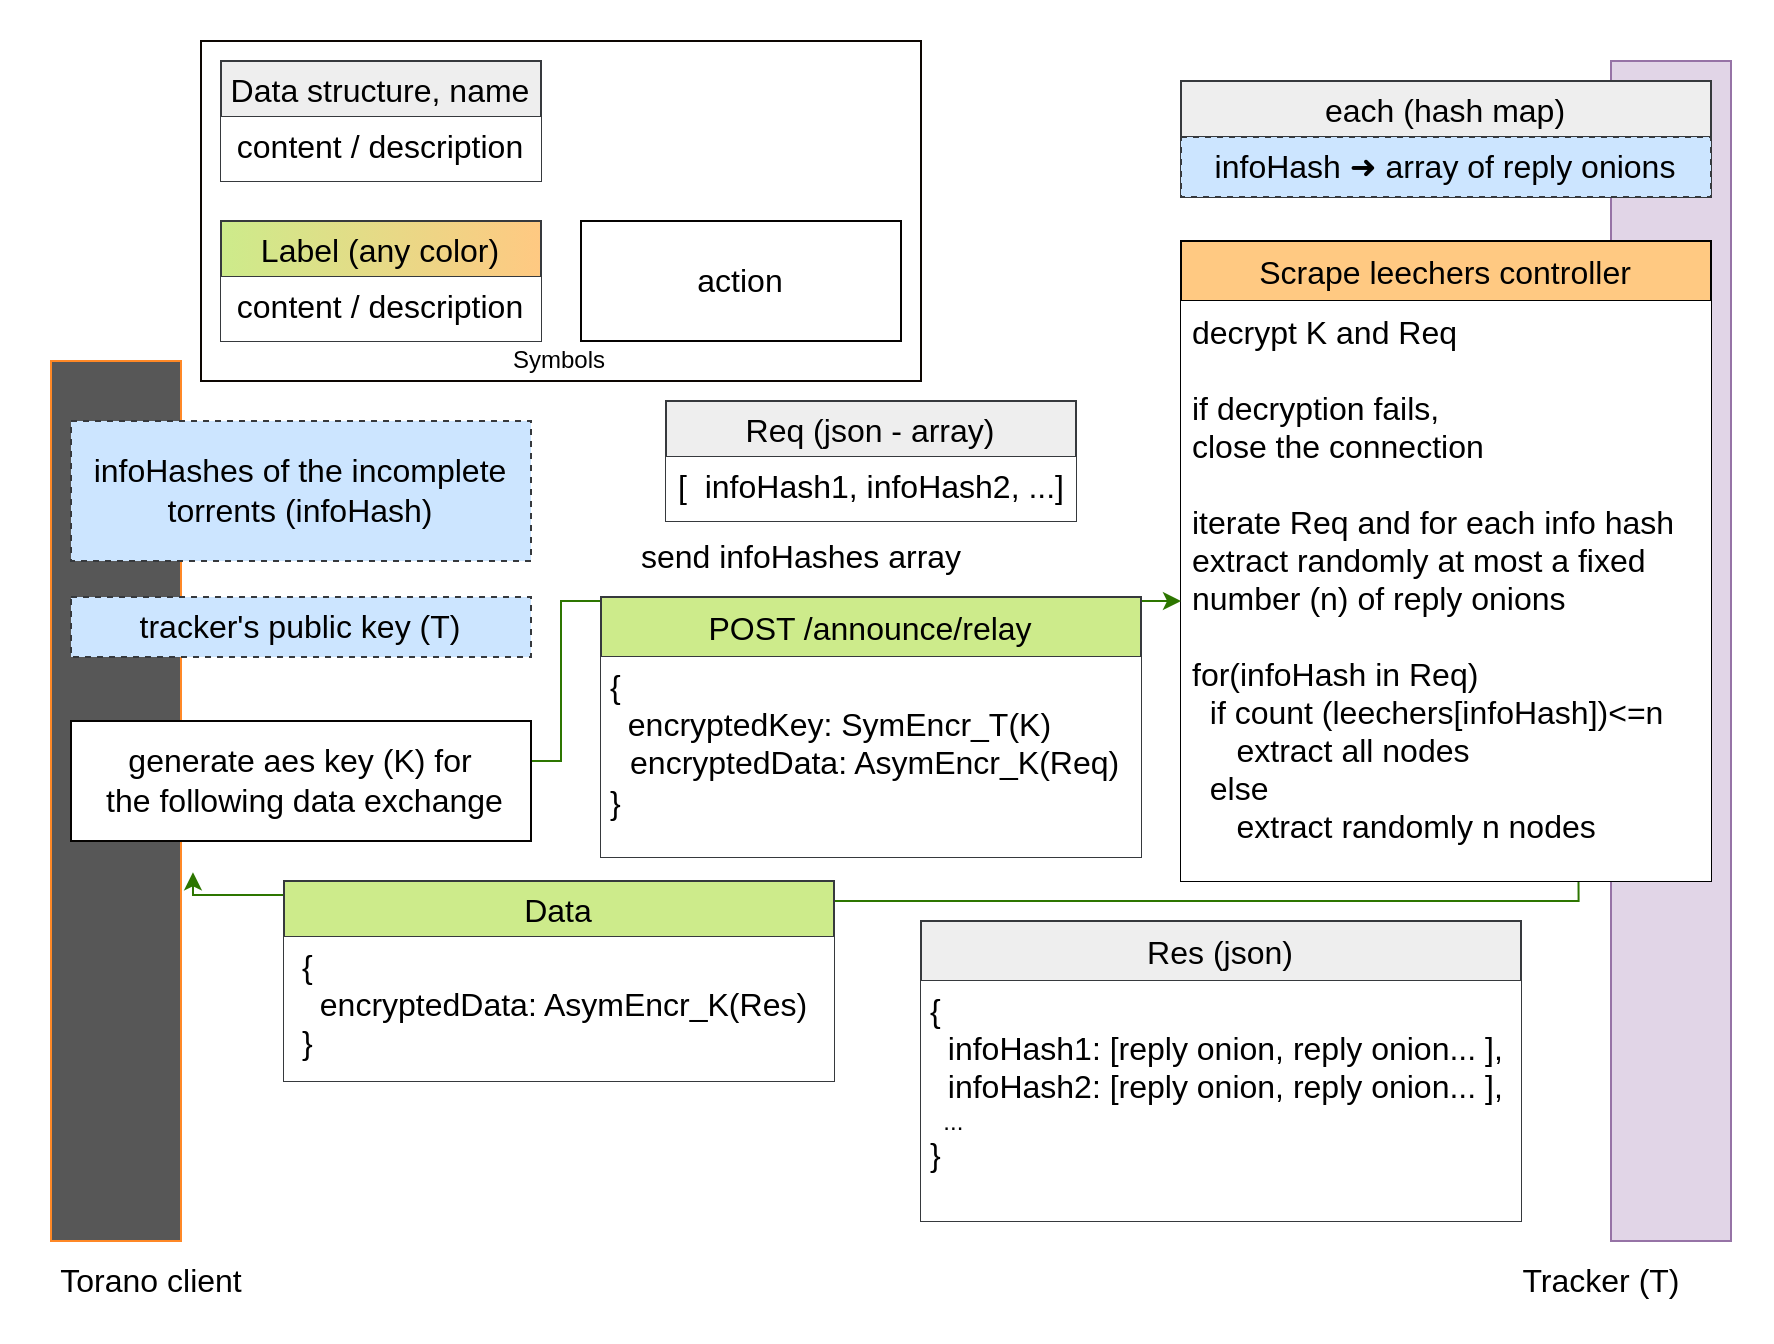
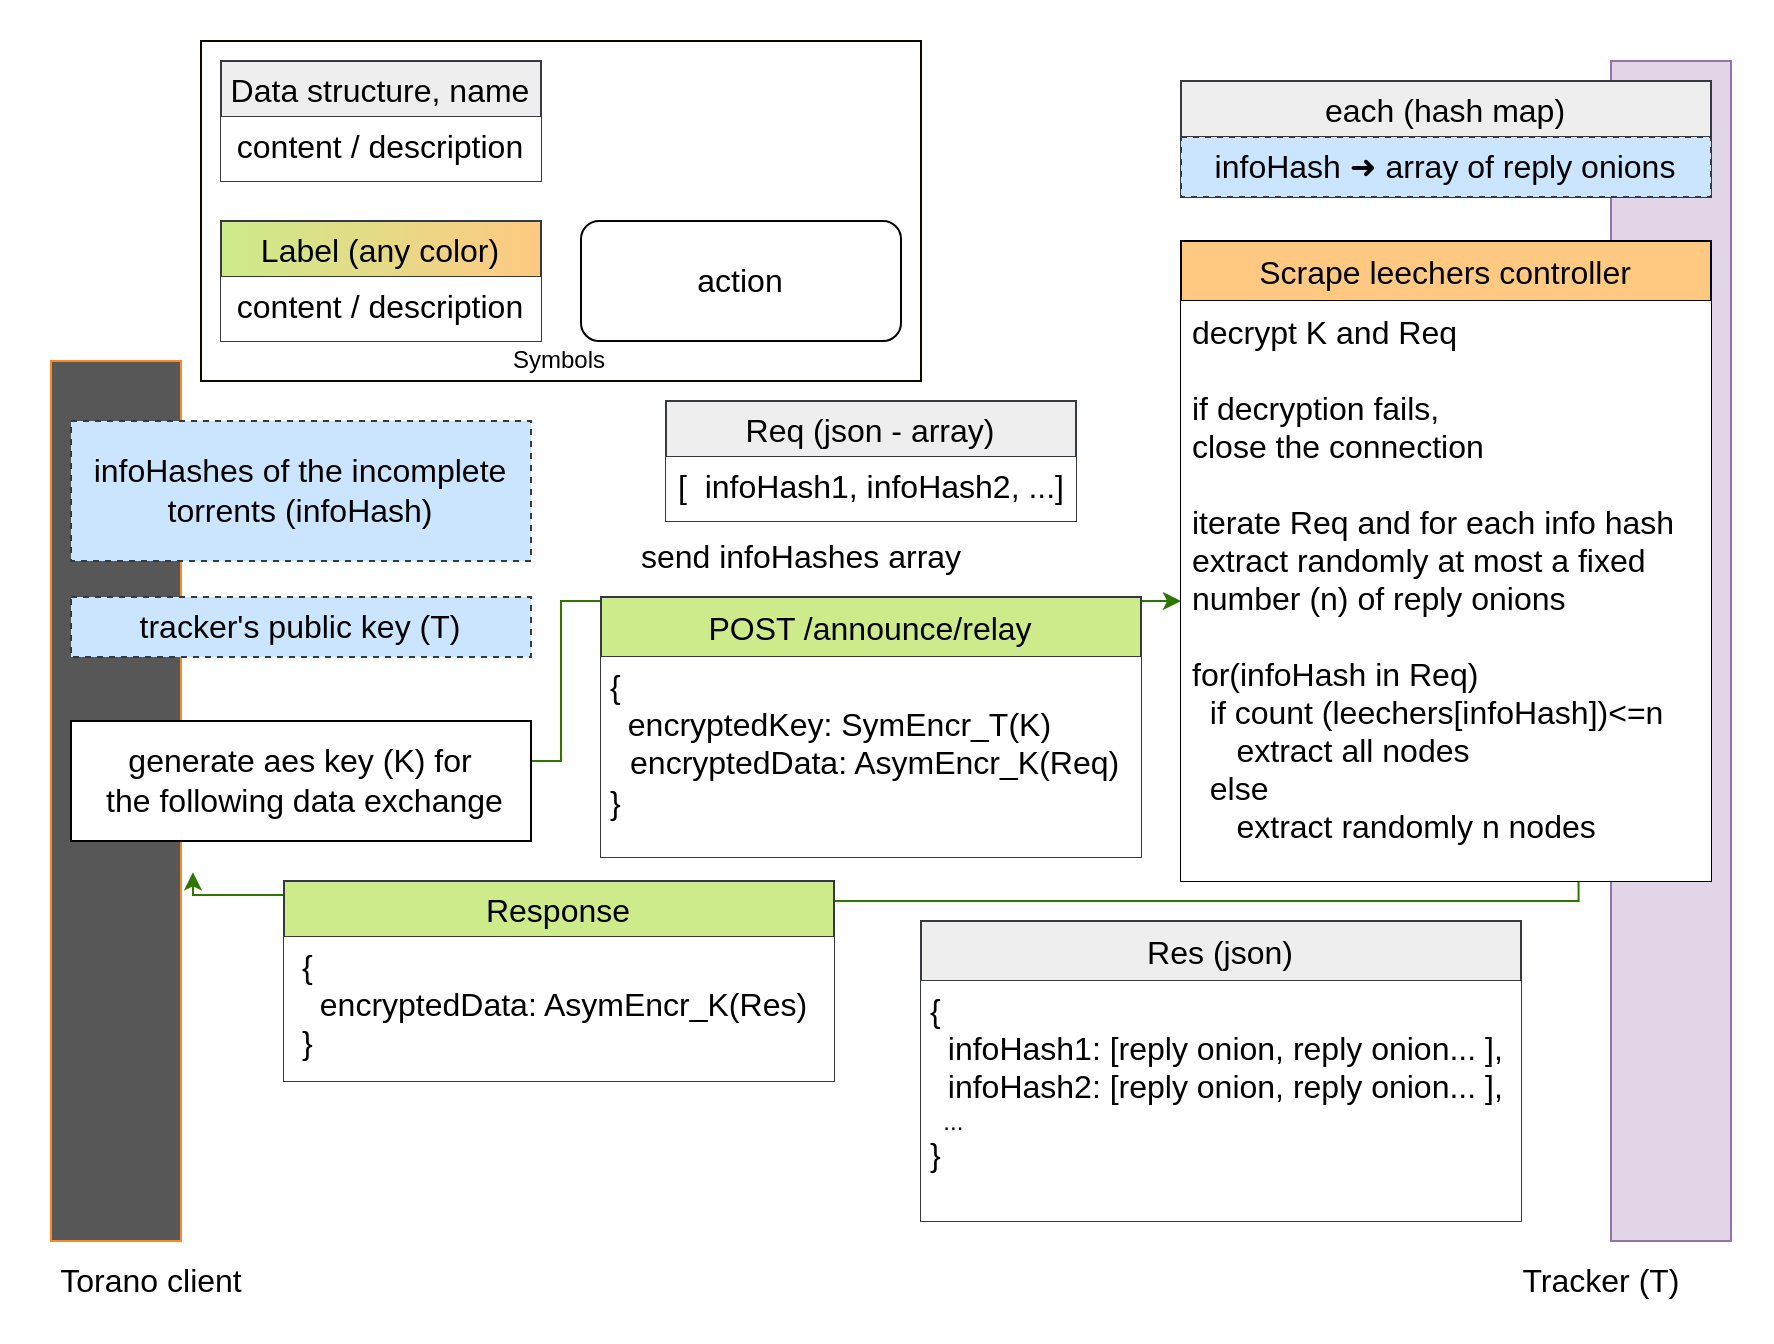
- <mxCell id="29" value="&lt;font style=&quot;font-size: 16px;&quot;&gt;action&lt;br&gt;&lt;/font&gt;" style="rounded=0;whiteSpace=wrap;html=1;fillColor=default;strokeColor=#050301;" parent="1" vertex="1"><mxGeometry x="290" y="110" width="160" height="60" as="geometry" /></mxCell>
+ <mxCell id="29" value="&lt;font style=&quot;font-size: 16px;&quot;&gt;action&lt;br&gt;&lt;/font&gt;" style="whiteSpace=wrap;html=1;fillColor=default;strokeColor=#050301;rounded=1;" parent="1" vertex="1"><mxGeometry x="290" y="110" width="160" height="60" as="geometry" /></mxCell>
- <mxCell id="16" value="Data" style="swimlane;fontStyle=0;childLayout=stackLayout;horizontal=1;startSize=28;horizontalStack=0;resizeParent=1;resizeParentMax=0;resizeLast=0;collapsible=1;marginBottom=0;rounded=0;fontSize=16;fillColor=#cdeb8b;strokeColor=#36393d;gradientDirection=east;" parent="1" vertex="1"><mxGeometry x="141.5" y="440" width="275" height="100" as="geometry" /></mxCell>
+ <mxCell id="16" value="Response" style="swimlane;fontStyle=0;childLayout=stackLayout;horizontal=1;startSize=28;horizontalStack=0;resizeParent=1;resizeParentMax=0;resizeLast=0;collapsible=1;marginBottom=0;rounded=0;fontSize=16;fillColor=#cdeb8b;strokeColor=#36393d;gradientDirection=east;" parent="1" vertex="1"><mxGeometry x="141.5" y="440" width="275" height="100" as="geometry" /></mxCell>
